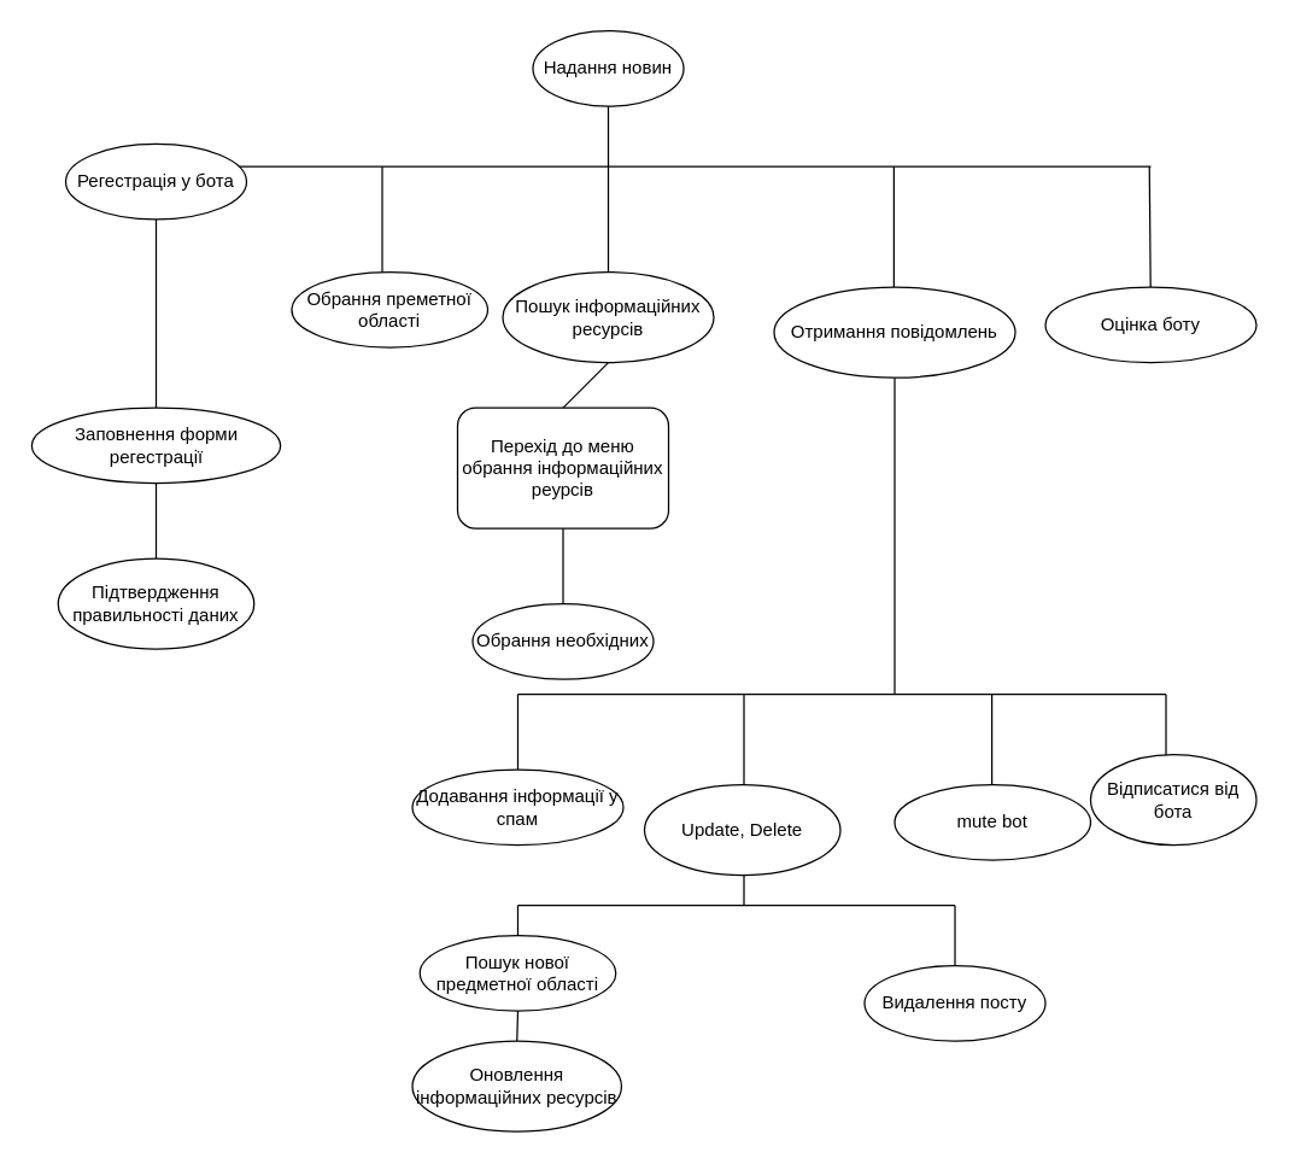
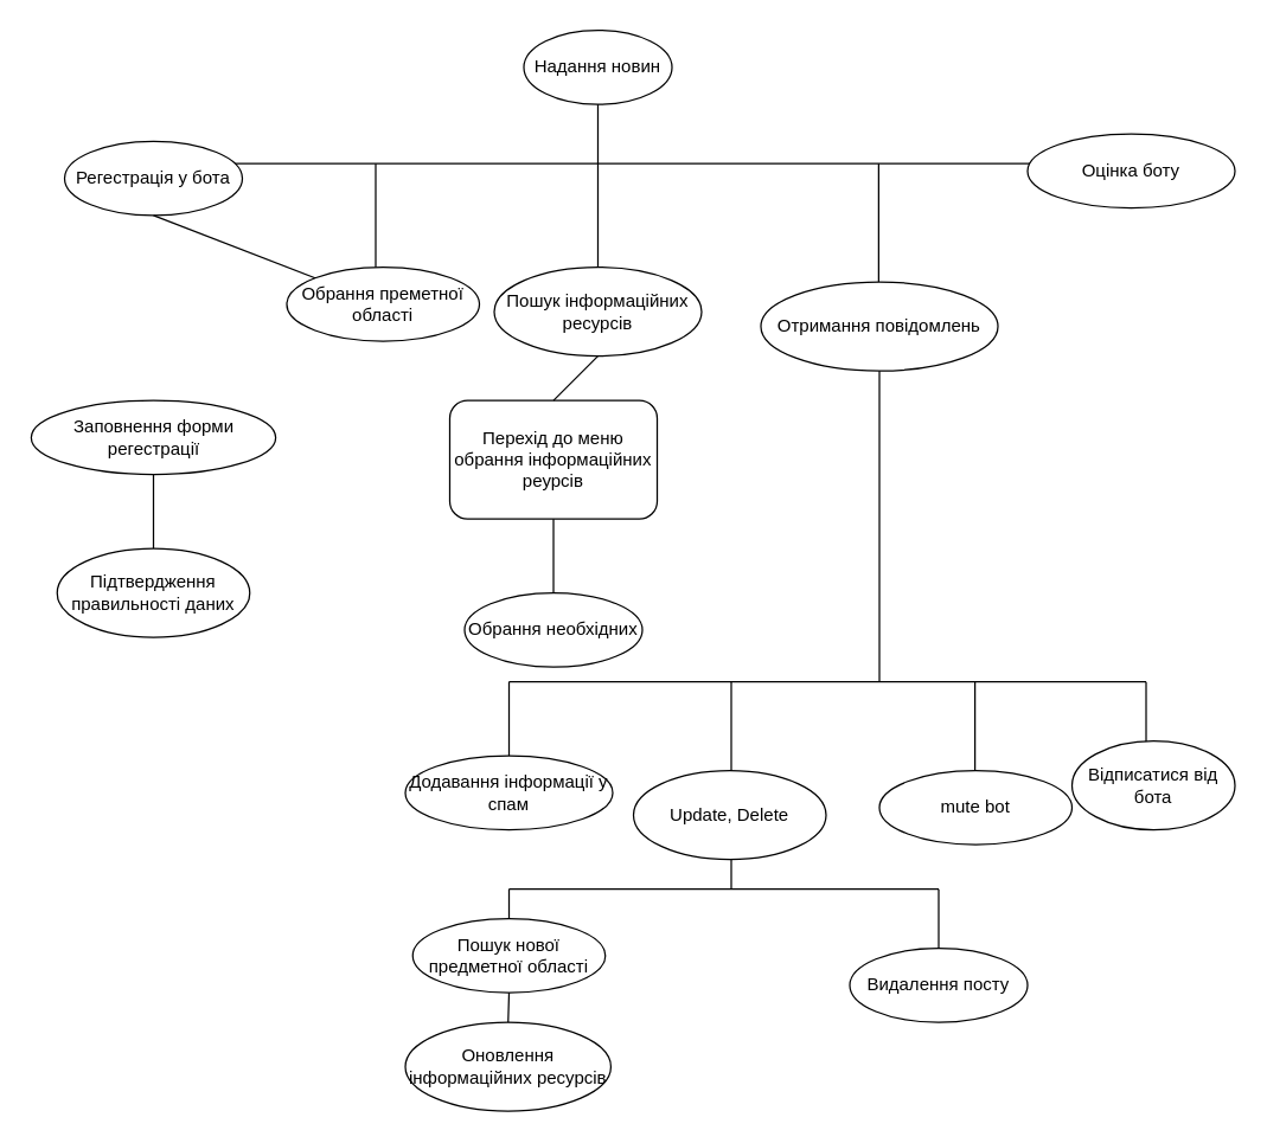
- <mxCell id="12" value="" style="endArrow=none;html=1;exitX=0.5;exitY=1;exitDx=0;exitDy=0;" edge="1" parent="1" source="5" target="13"><mxGeometry width="50" height="50" relative="1" as="geometry"><mxPoint x="103" y="240" as="sourcePoint" /><mxPoint x="103" y="230" as="targetPoint" /></mxGeometry></mxCell>
+ <mxCell id="12" value="" style="endArrow=none;html=1;exitX=0.5;exitY=1;exitDx=0;exitDy=0;" edge="1" parent="1" source="5" target="7"><mxGeometry width="50" height="50" relative="1" as="geometry"><mxPoint x="103" y="240" as="sourcePoint" /><mxPoint x="103" y="230" as="targetPoint" /></mxGeometry></mxCell>
- <mxCell id="11" value="Оцінка боту" style="ellipse;whiteSpace=wrap;html=1;" vertex="1" parent="1"><mxGeometry x="693" y="190" width="140" height="50" as="geometry" /></mxCell>
+ <mxCell id="11" value="Оцінка боту" style="ellipse;whiteSpace=wrap;html=1;" vertex="1" parent="1"><mxGeometry x="693" y="90" width="140" height="50" as="geometry" /></mxCell>
